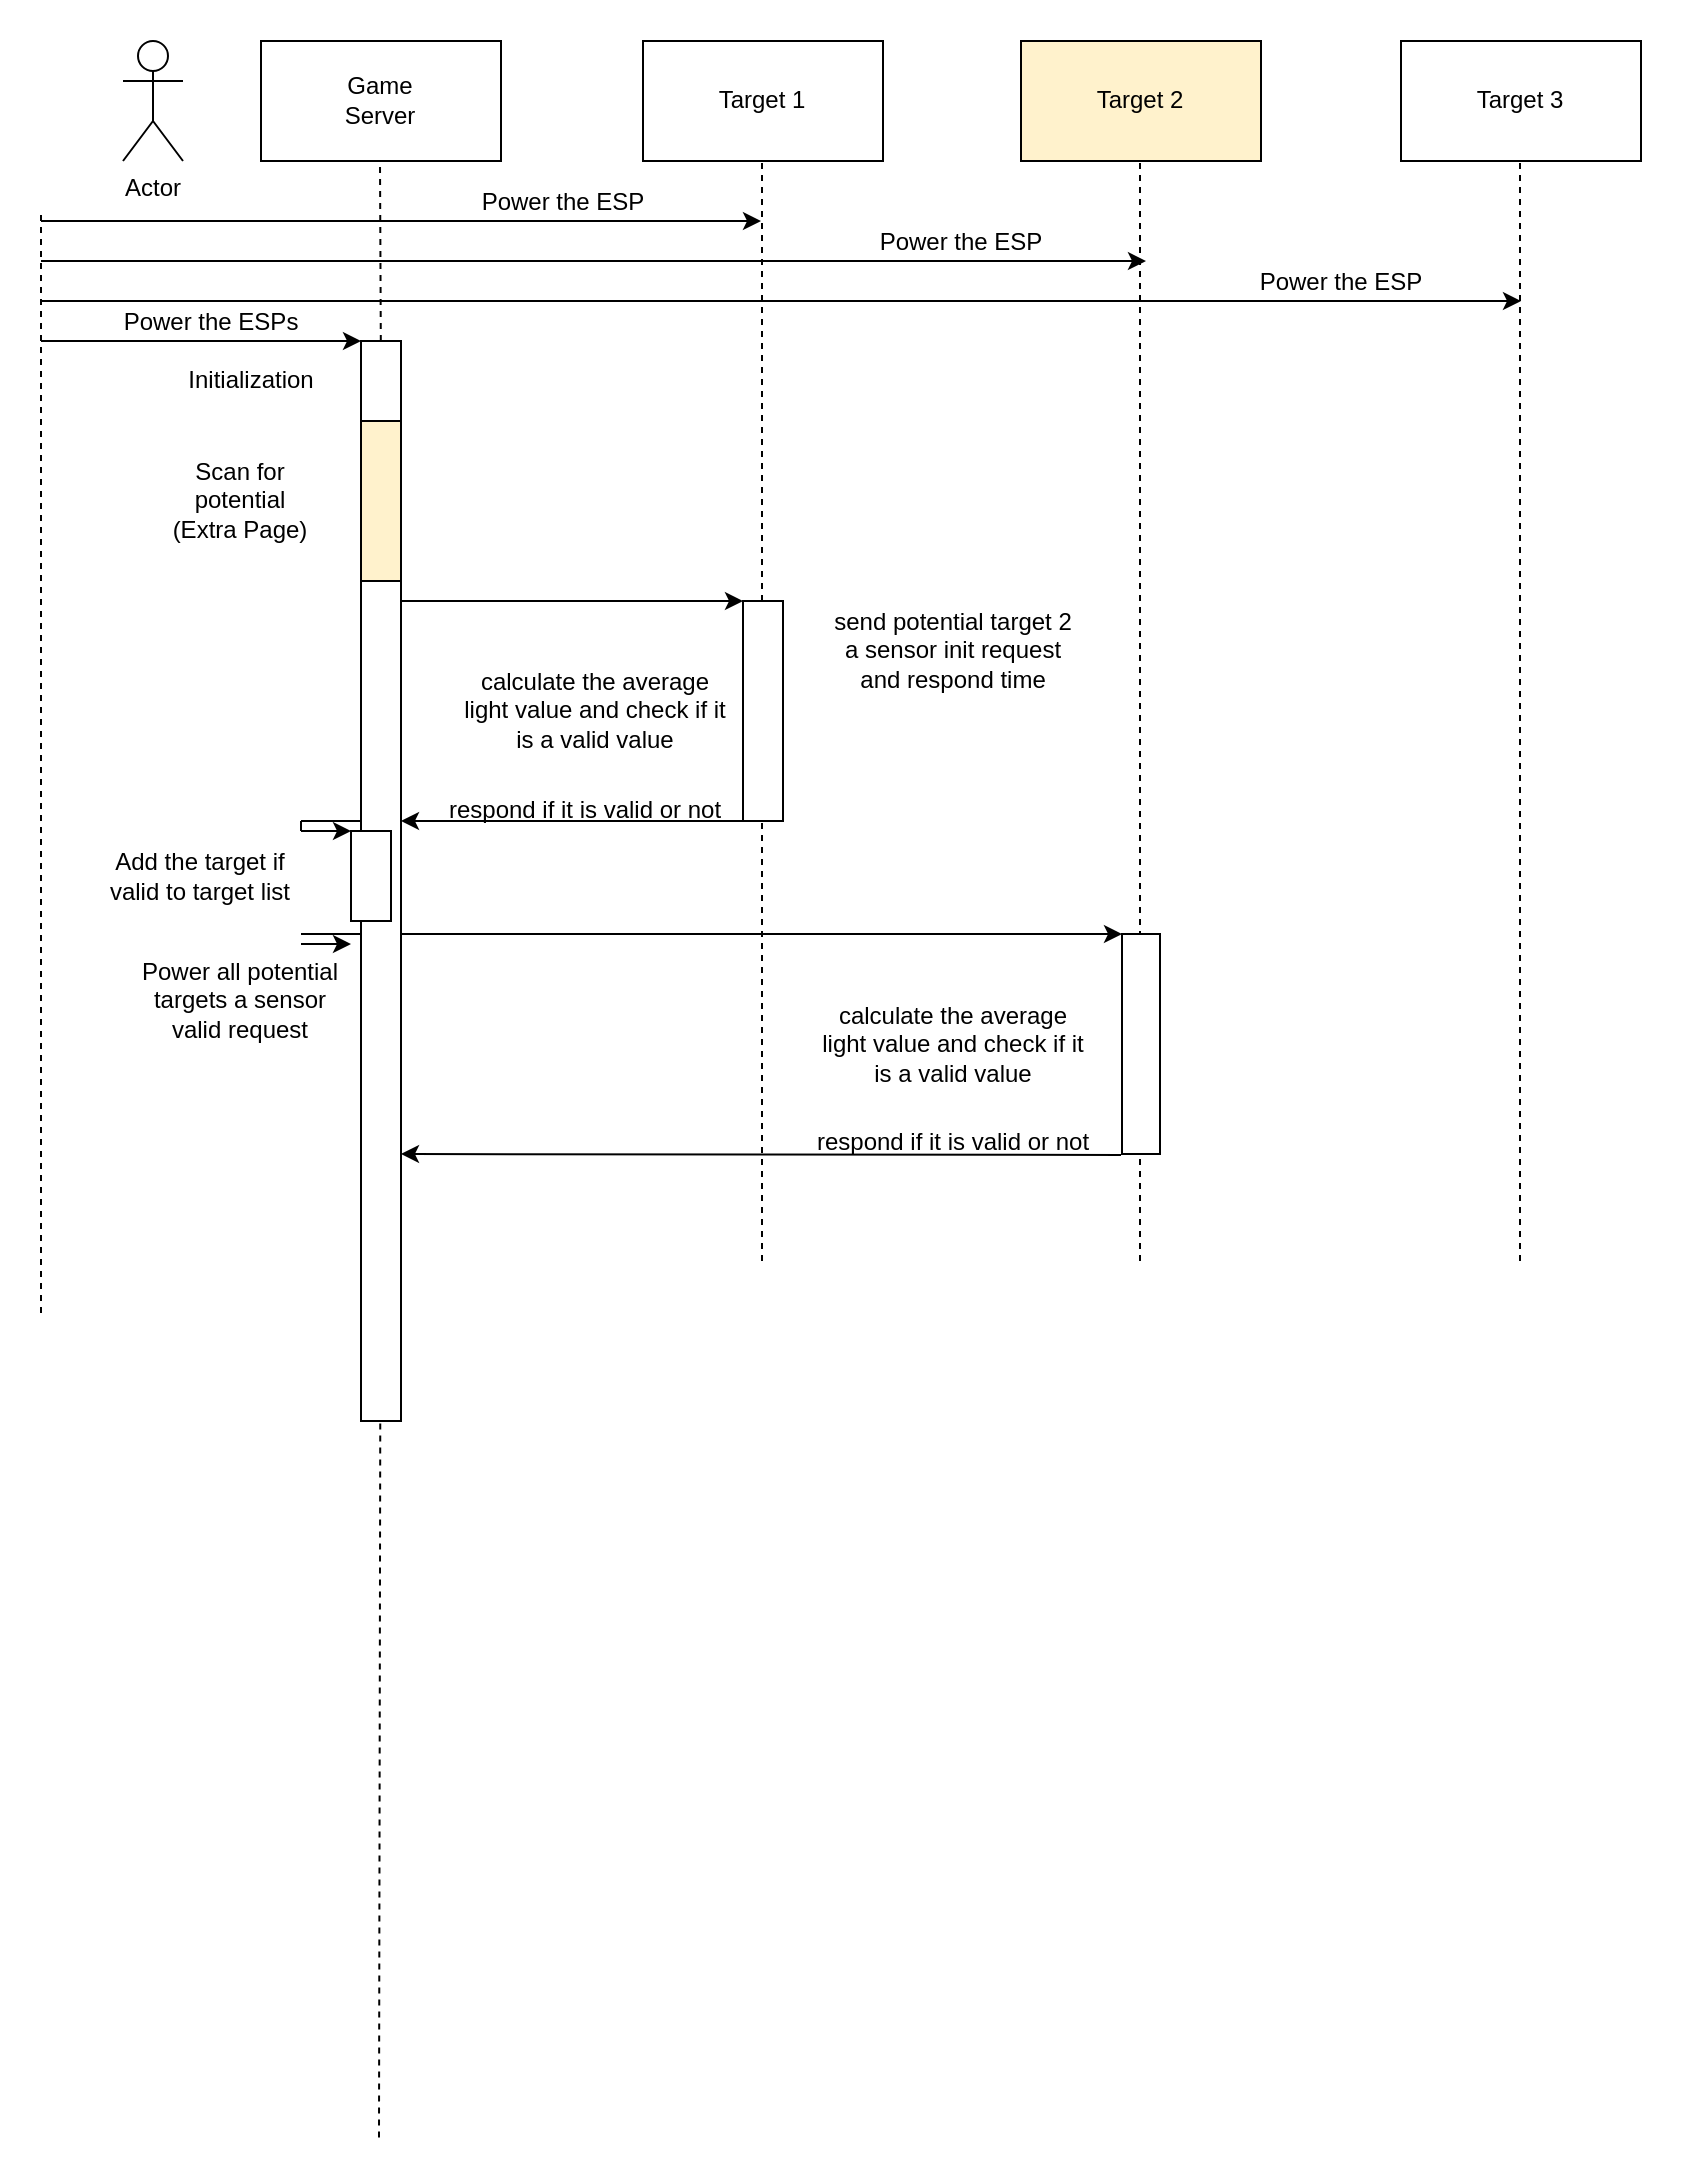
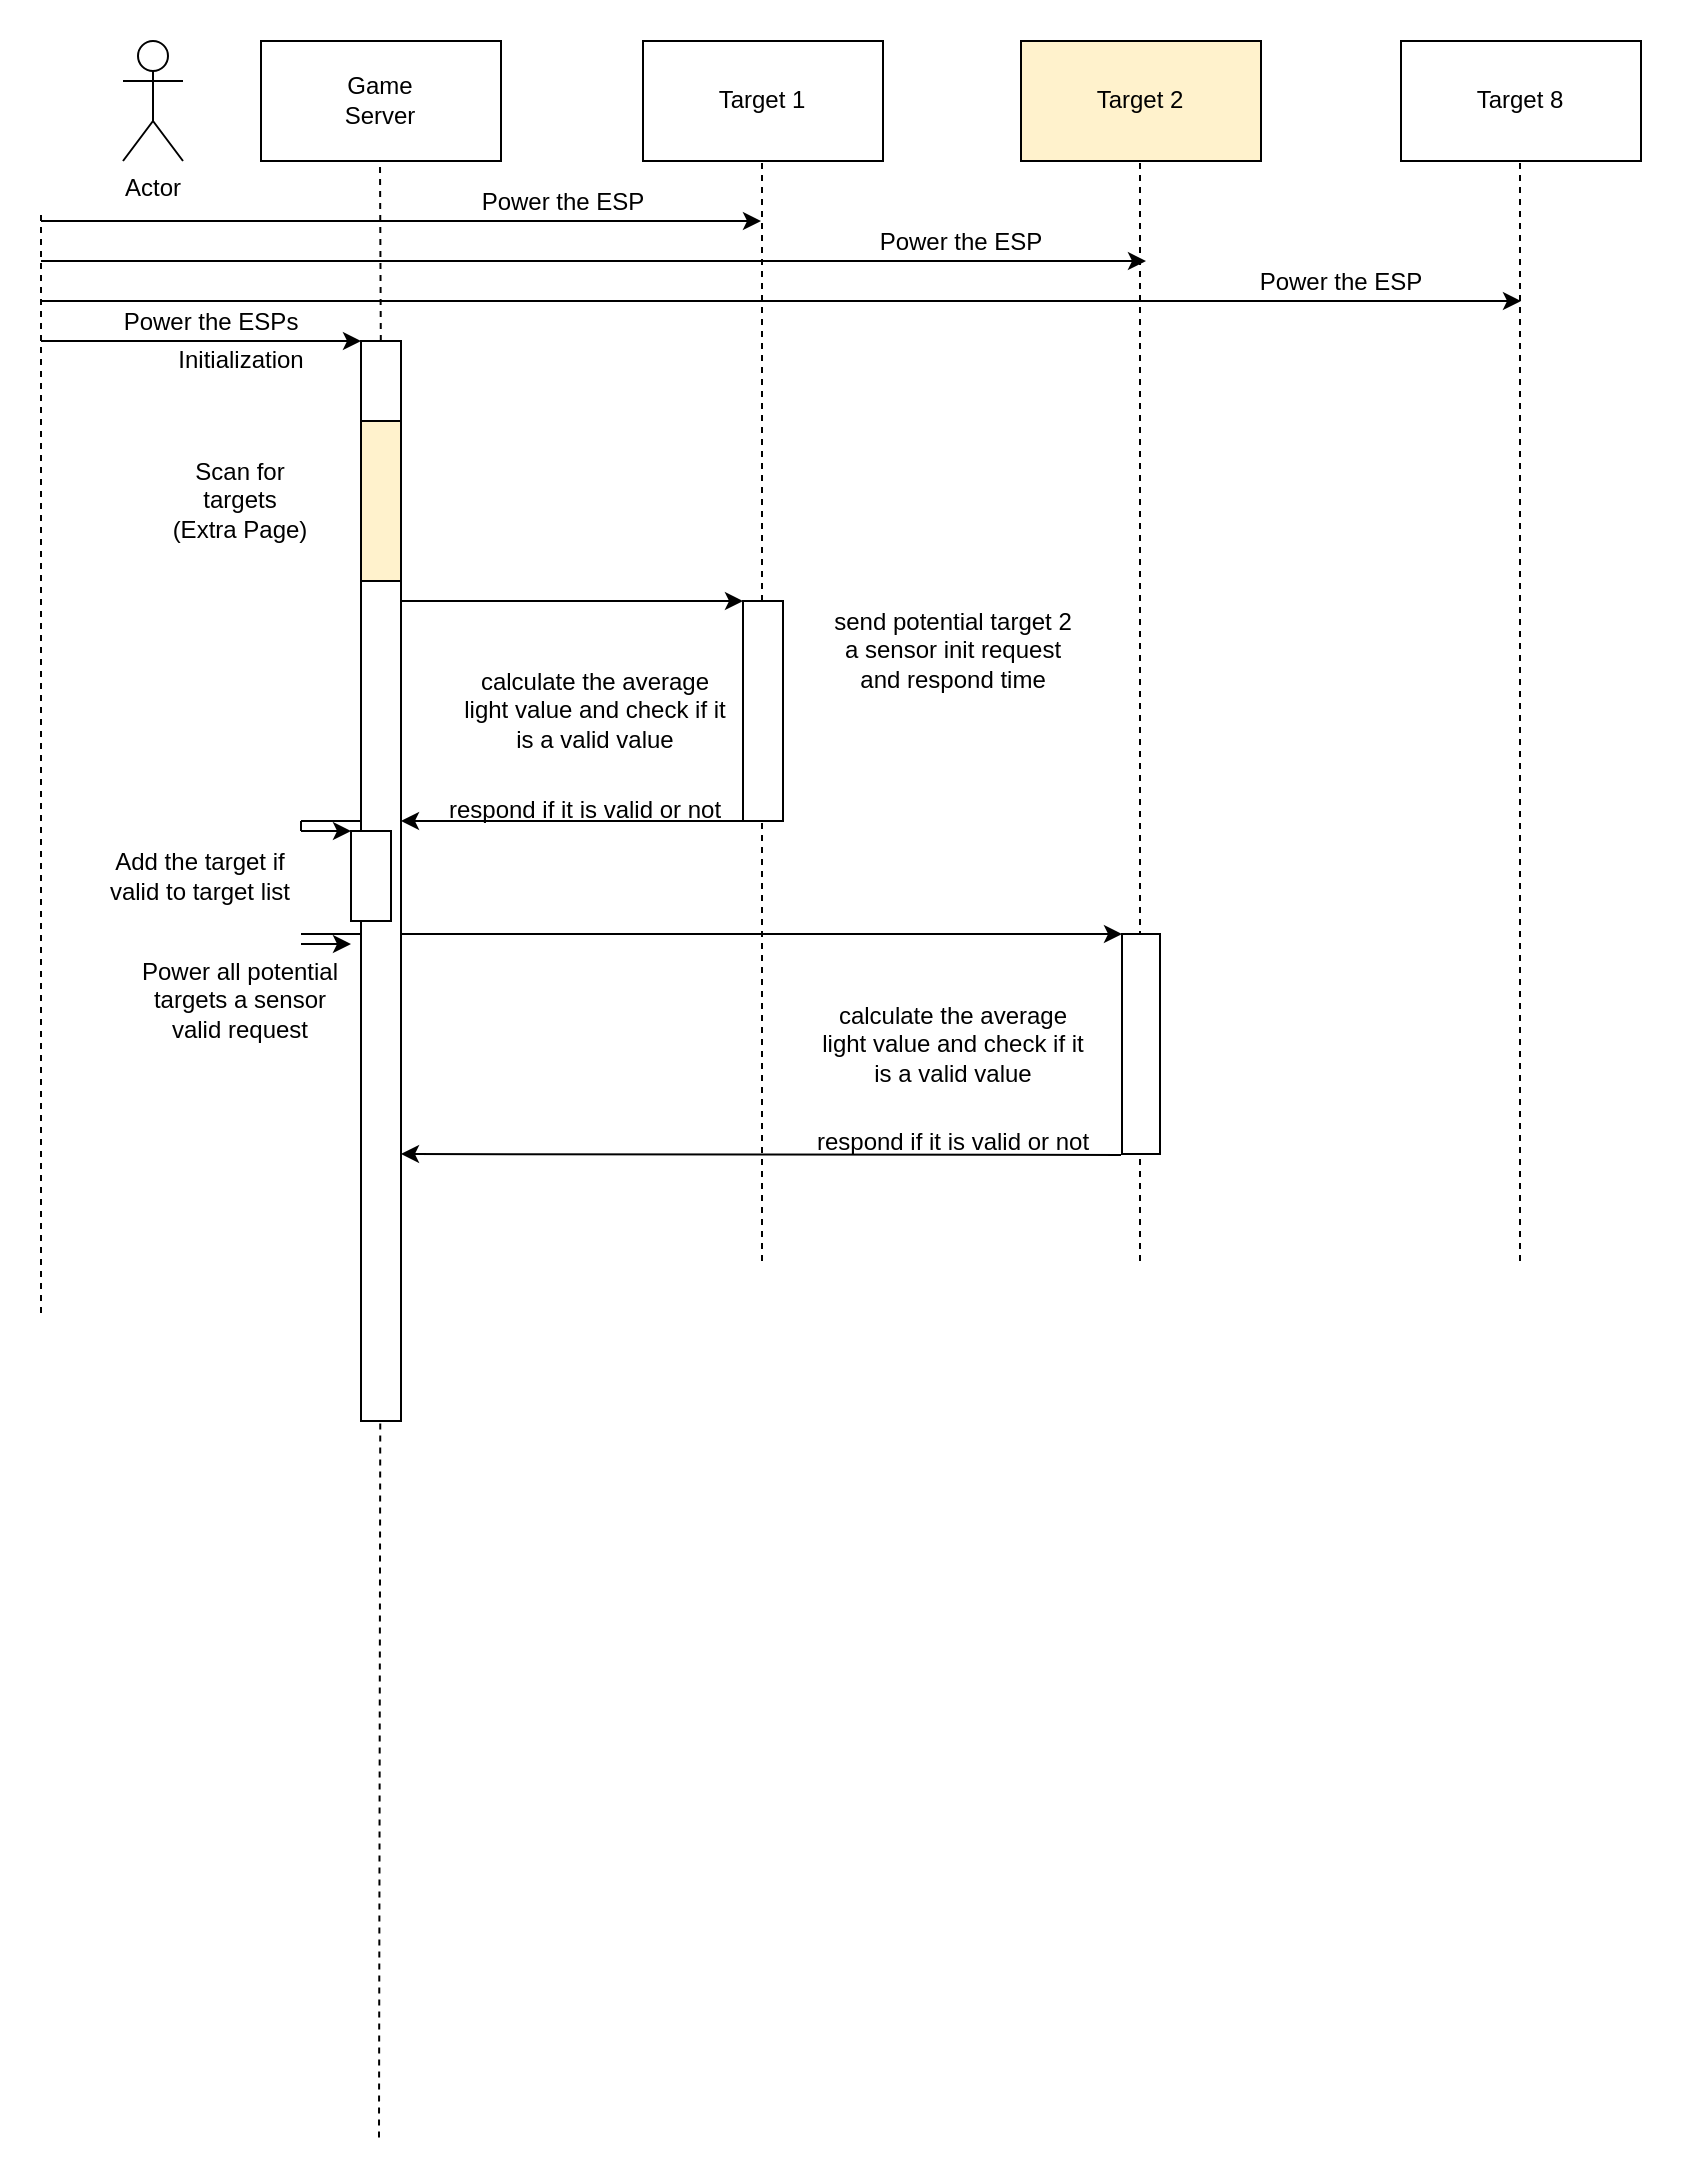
- <mxCell id="7" value="&lt;div&gt;Target 3&lt;/div&gt;" style="rounded=0;whiteSpace=wrap;html=1;" vertex="1" parent="1"><mxGeometry x="700" y="20" width="120" height="60" as="geometry" /></mxCell>
+ <mxCell id="7" value="&lt;div&gt;Target 8&lt;/div&gt;" style="rounded=0;whiteSpace=wrap;html=1;" vertex="1" parent="1"><mxGeometry x="700" y="20" width="120" height="60" as="geometry" /></mxCell>
- <mxCell id="16" value="Initialization" style="text;html=1;align=center;verticalAlign=middle;resizable=0;points=[];autosize=1;" vertex="1" parent="1"><mxGeometry x="85" y="180" width="80" height="20" as="geometry" /></mxCell>
+ <mxCell id="16" value="Initialization" style="text;html=1;align=center;verticalAlign=middle;resizable=0;points=[];autosize=1;" vertex="1" parent="1"><mxGeometry x="80" y="170" width="80" height="20" as="geometry" /></mxCell>
- <mxCell id="19" value="&lt;div&gt;Scan for potential&lt;/div&gt;&lt;div&gt;(Extra Page)&lt;br&gt;&lt;/div&gt;" style="text;html=1;strokeColor=none;fillColor=none;align=center;verticalAlign=middle;whiteSpace=wrap;rounded=0;" vertex="1" parent="1"><mxGeometry x="80" y="230" width="80" height="40" as="geometry" /></mxCell>
+ <mxCell id="19" value="&lt;div&gt;Scan for targets&lt;/div&gt;&lt;div&gt;(Extra Page)&lt;br&gt;&lt;/div&gt;" style="text;html=1;strokeColor=none;fillColor=none;align=center;verticalAlign=middle;whiteSpace=wrap;rounded=0;" vertex="1" parent="1"><mxGeometry x="80" y="230" width="80" height="40" as="geometry" /></mxCell>
